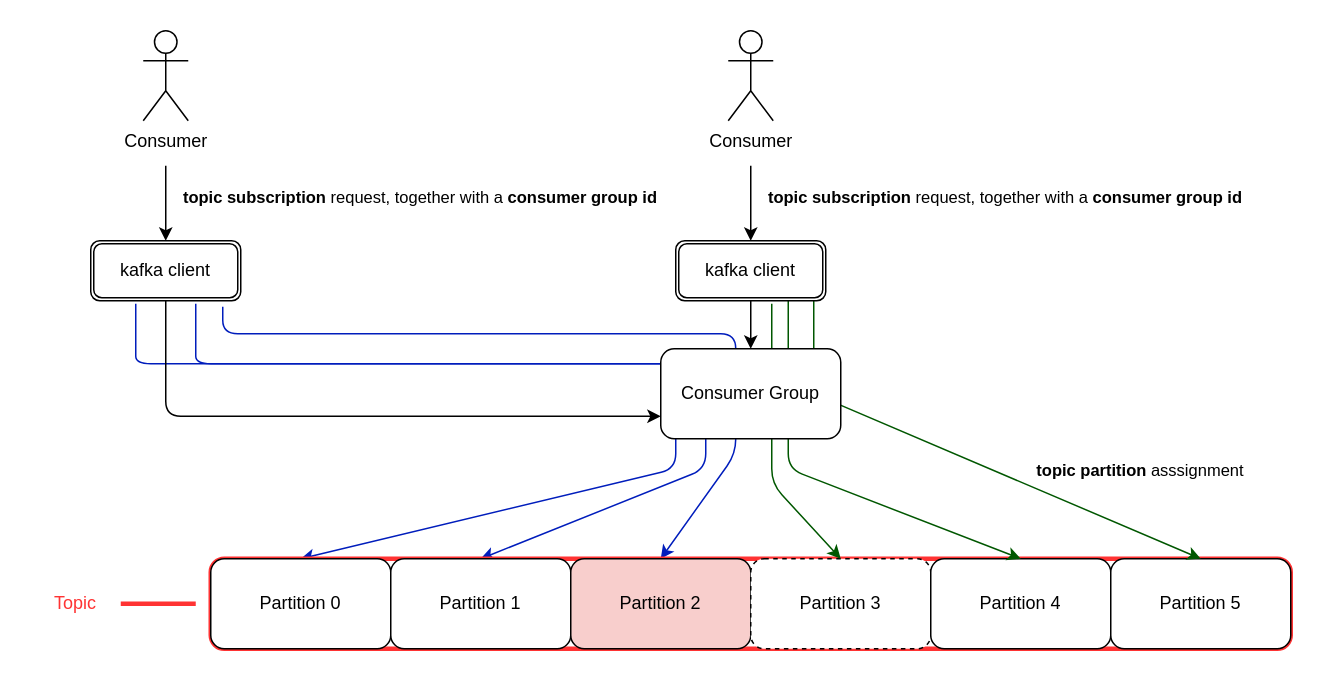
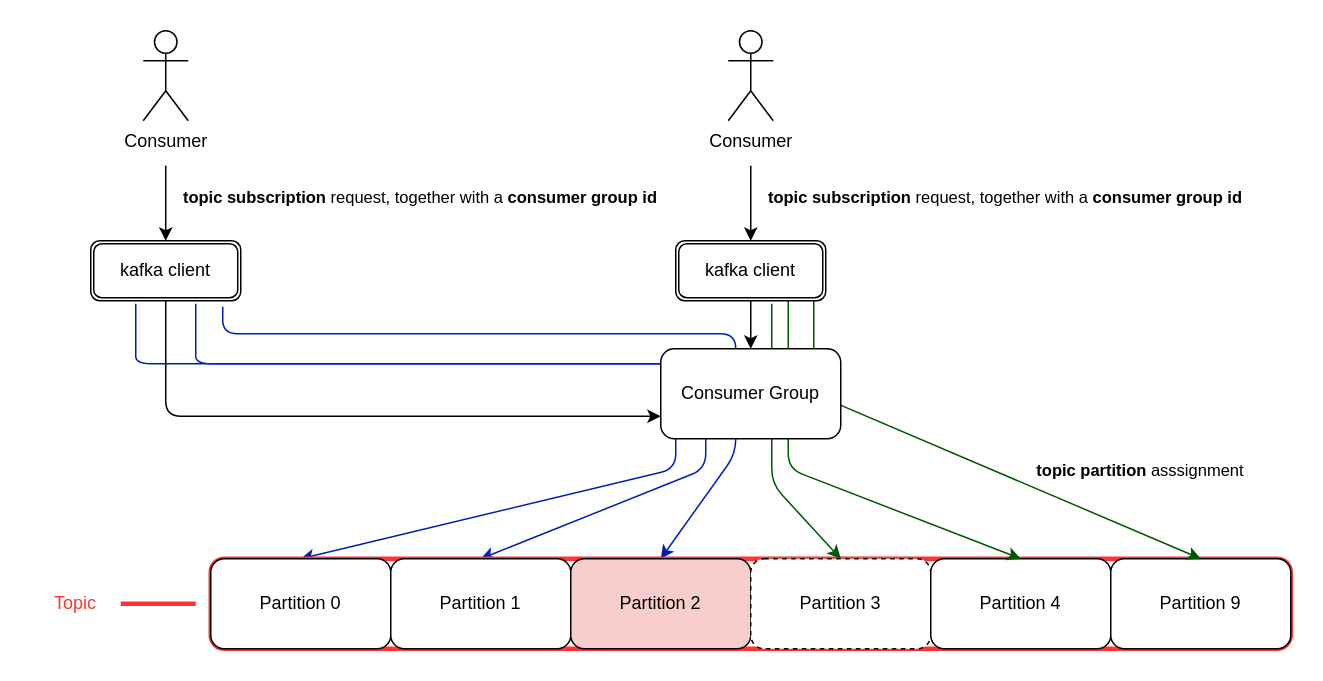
- <mxCell id="11" value="&lt;span&gt;Partition 5&lt;/span&gt;" style="rounded=1;whiteSpace=wrap;html=1;" vertex="1" parent="1"><mxGeometry x="740" y="372" width="120" height="60" as="geometry" /></mxCell>
+ <mxCell id="11" value="&lt;span&gt;Partition 9&lt;/span&gt;" style="rounded=1;whiteSpace=wrap;html=1;" vertex="1" parent="1"><mxGeometry x="740" y="372" width="120" height="60" as="geometry" /></mxCell>
